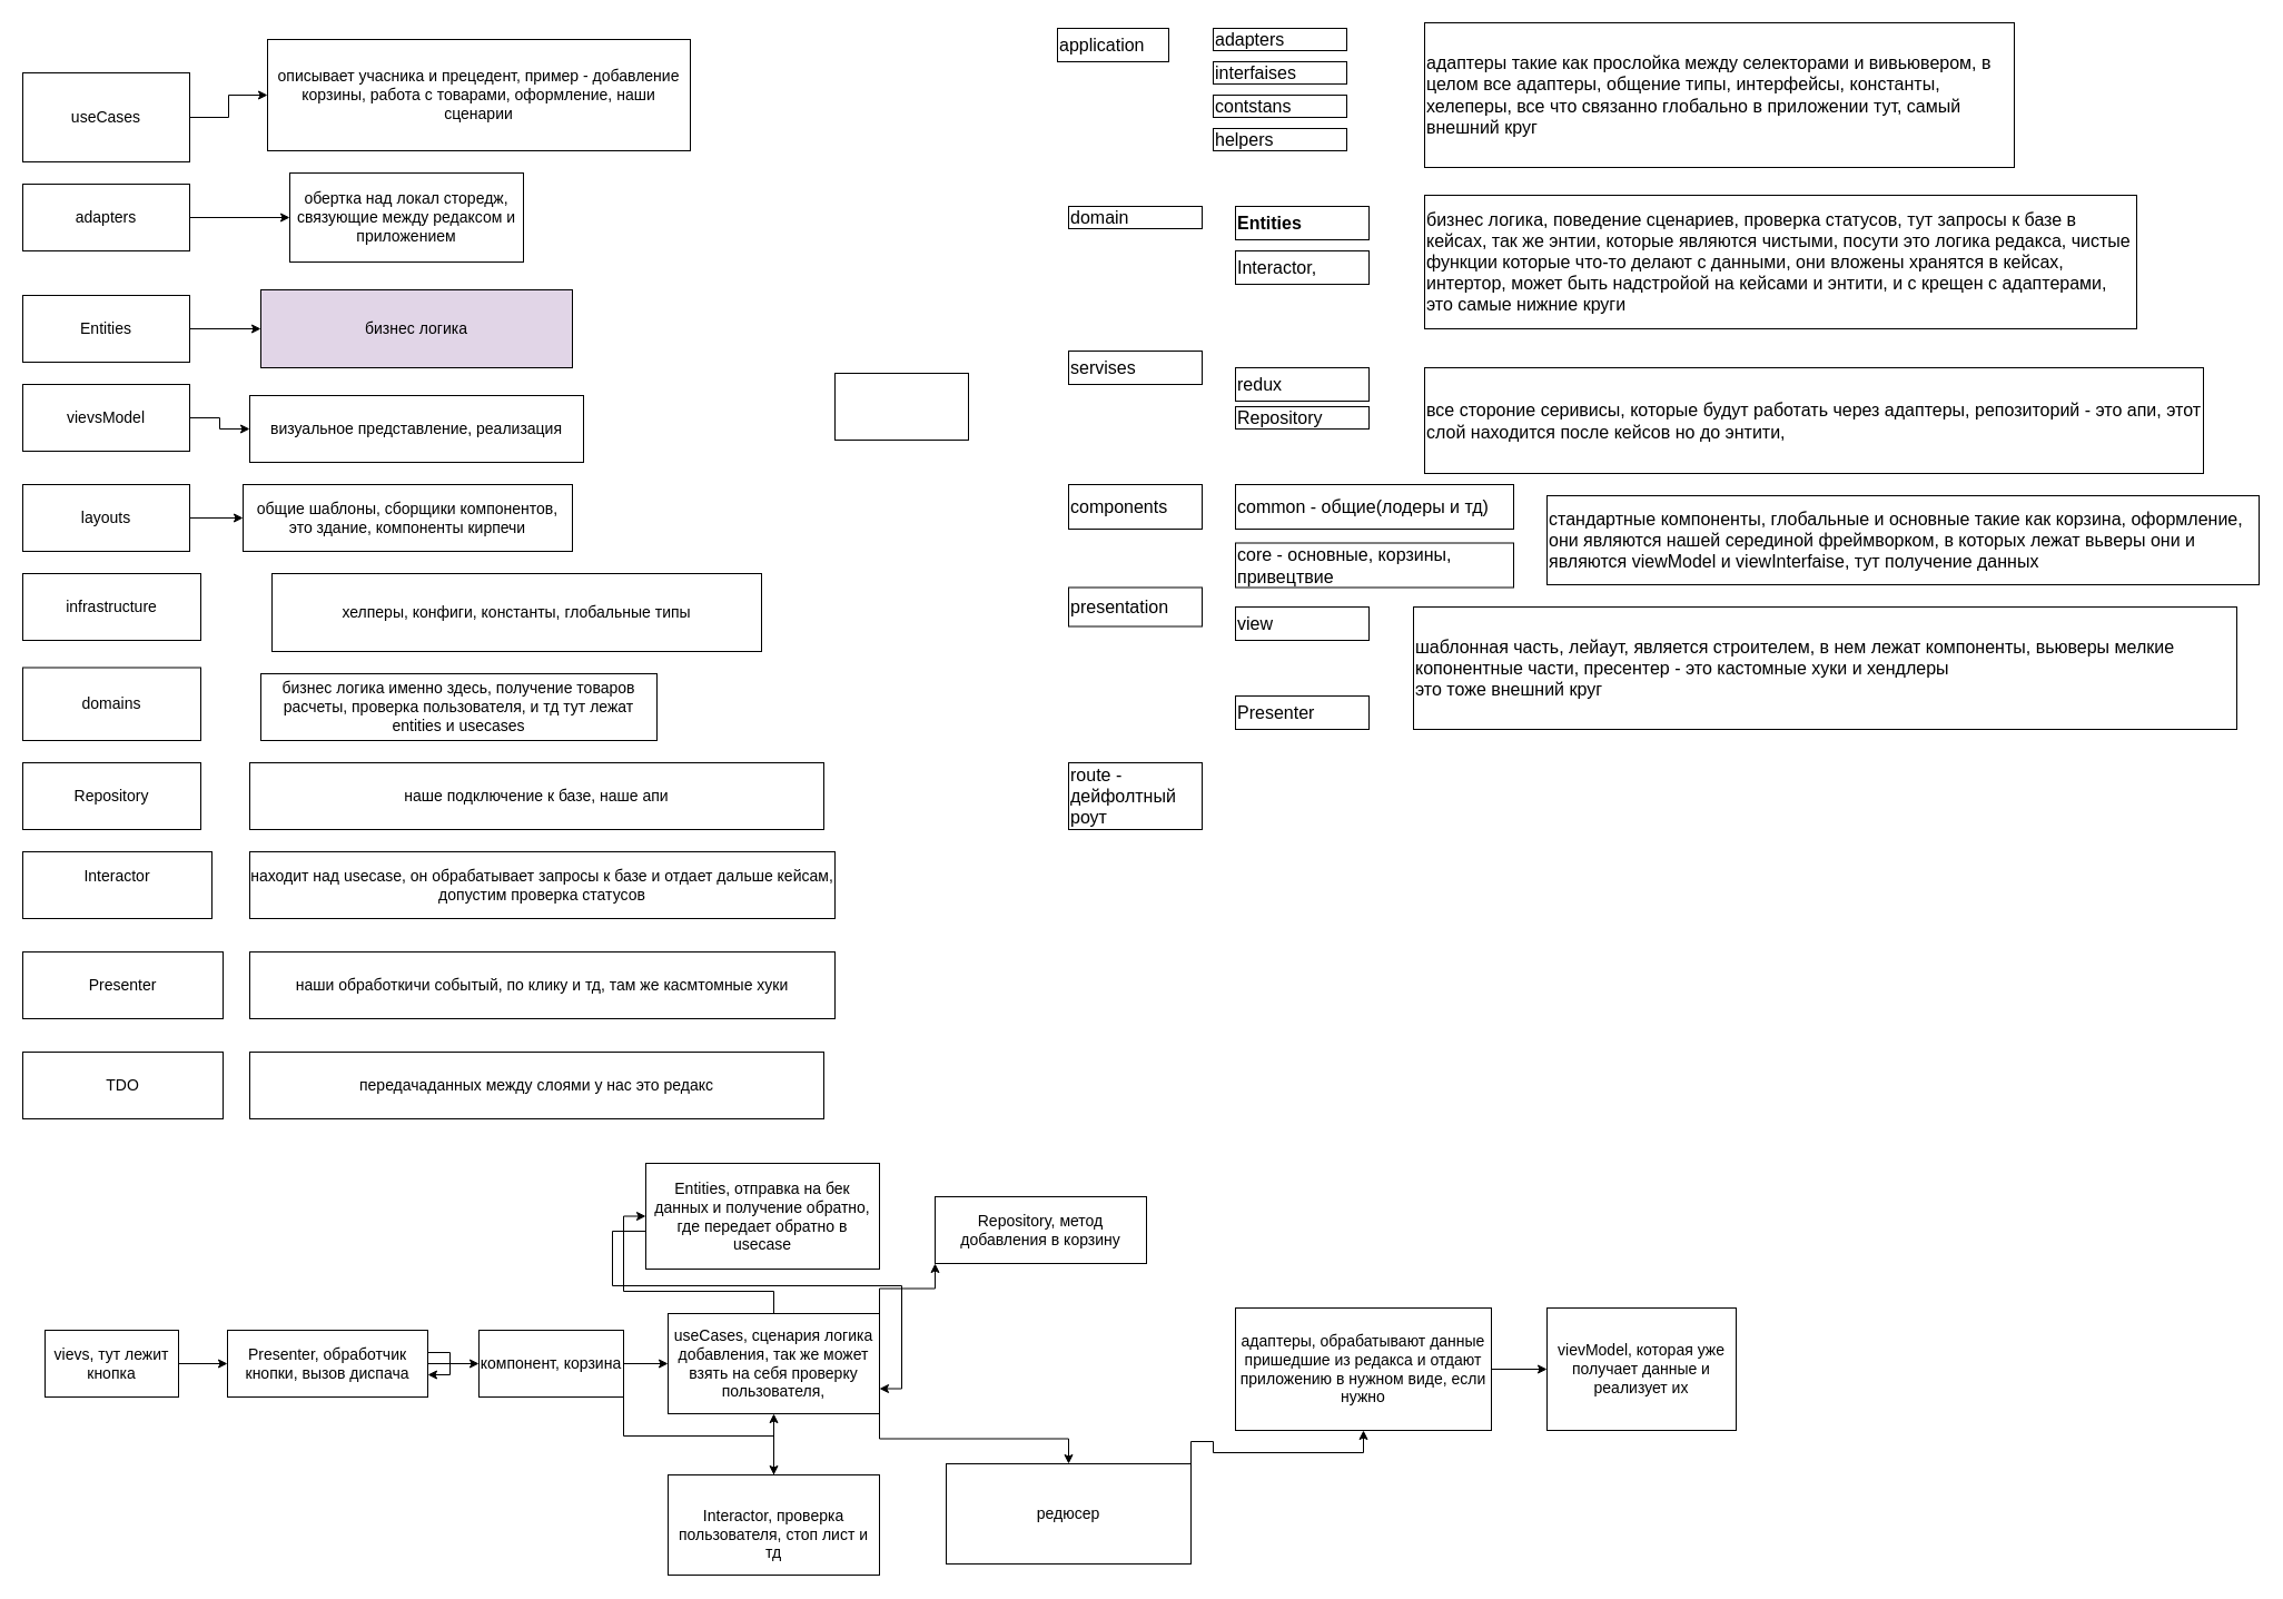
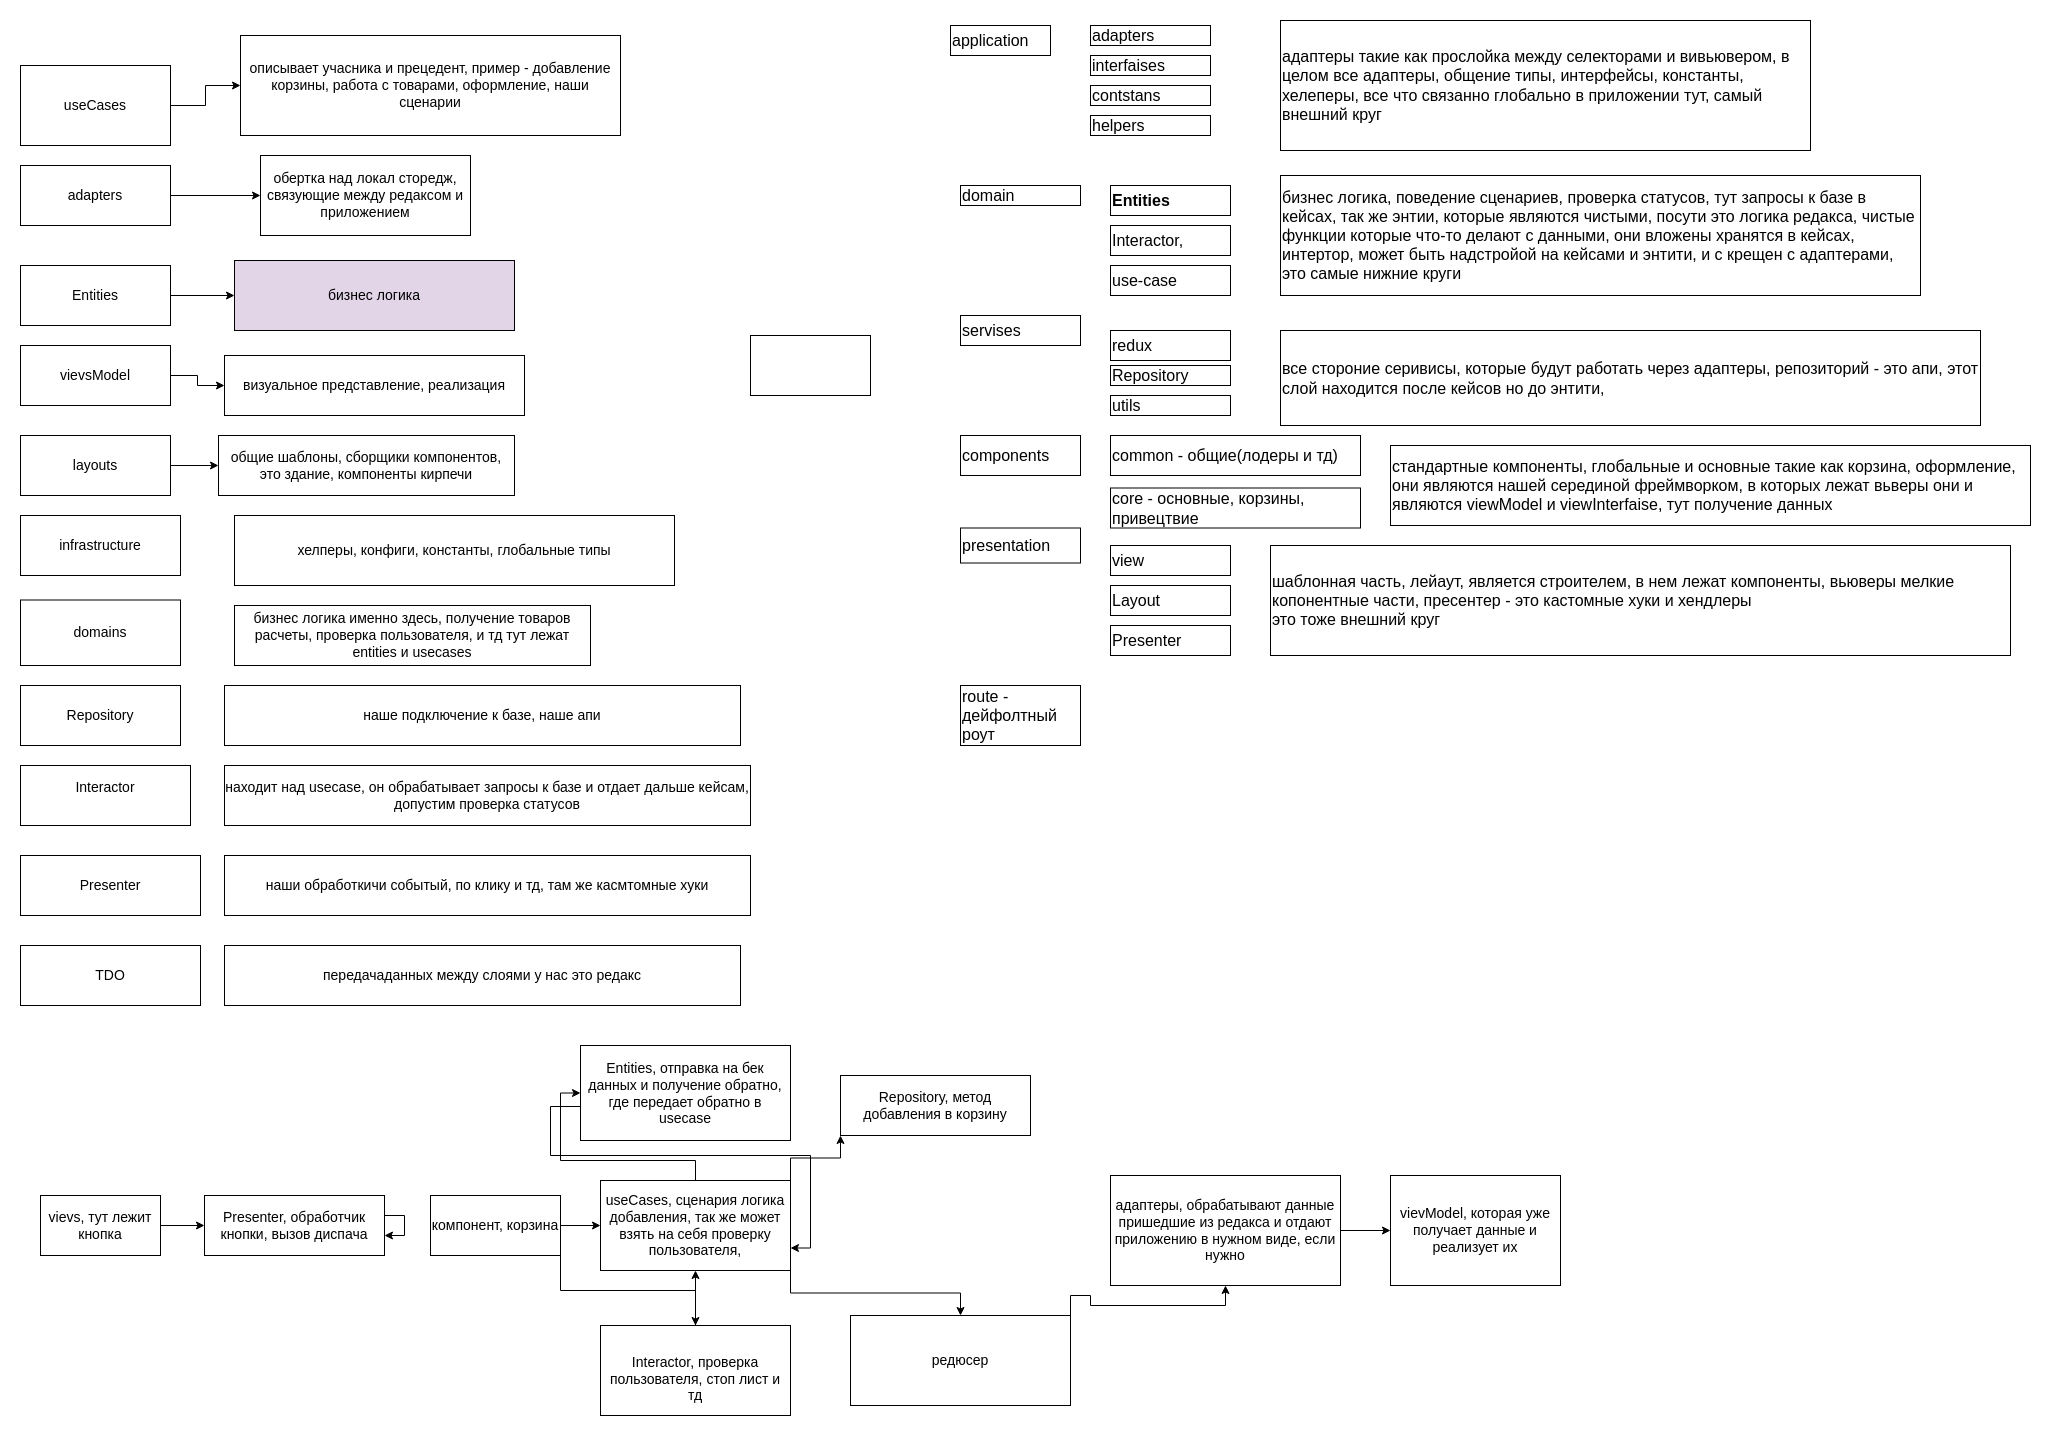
+ <mxCell id="59" value="use-case" style="rounded=0;whiteSpace=wrap;html=1;fontSize=16;fillColor=none;align=left;" vertex="1" parent="1"><mxGeometry x="1110" y="265" width="120" height="30" as="geometry" /></mxCell>
+ <mxCell id="72" value="utils" style="rounded=0;whiteSpace=wrap;html=1;fontSize=16;fillColor=none;align=left;" vertex="1" parent="1"><mxGeometry x="1110" y="395" width="120" height="20" as="geometry" /></mxCell>
- <mxCell id="19" value="хелперы, конфиги, константы, глобальные типы" style="rounded=0;whiteSpace=wrap;html=1;fontSize=14;" vertex="1" parent="1"><mxGeometry x="244" y="515" width="440" height="70" as="geometry" /></mxCell>
+ <mxCell id="19" value="хелперы, конфиги, константы, глобальные типы" style="rounded=0;whiteSpace=wrap;html=1;fontSize=14;" vertex="1" parent="1"><mxGeometry x="234" y="515" width="440" height="70" as="geometry" /></mxCell>
+ <mxCell id="65" value="Layout" style="rounded=0;whiteSpace=wrap;html=1;fontSize=16;fillColor=none;align=left;" vertex="1" parent="1"><mxGeometry x="1110" y="585" width="120" height="30" as="geometry" /></mxCell>
- <mxCell id="34" style="edgeStyle=orthogonalEdgeStyle;rounded=0;orthogonalLoop=1;jettySize=auto;html=1;entryX=0;entryY=0.5;entryDx=0;entryDy=0;fontSize=14;" edge="1" parent="1" source="36" target="31"><mxGeometry relative="1" as="geometry" /></mxCell>
